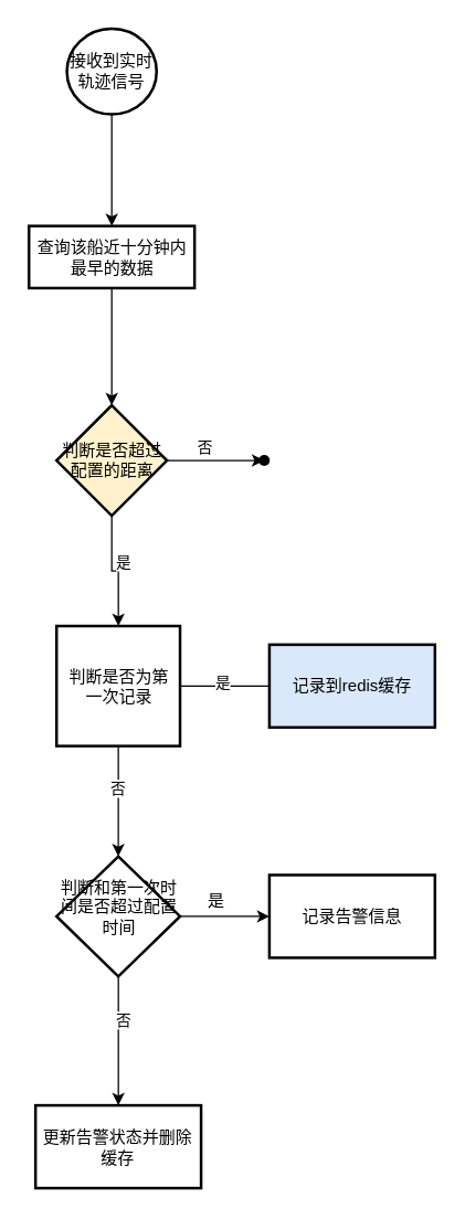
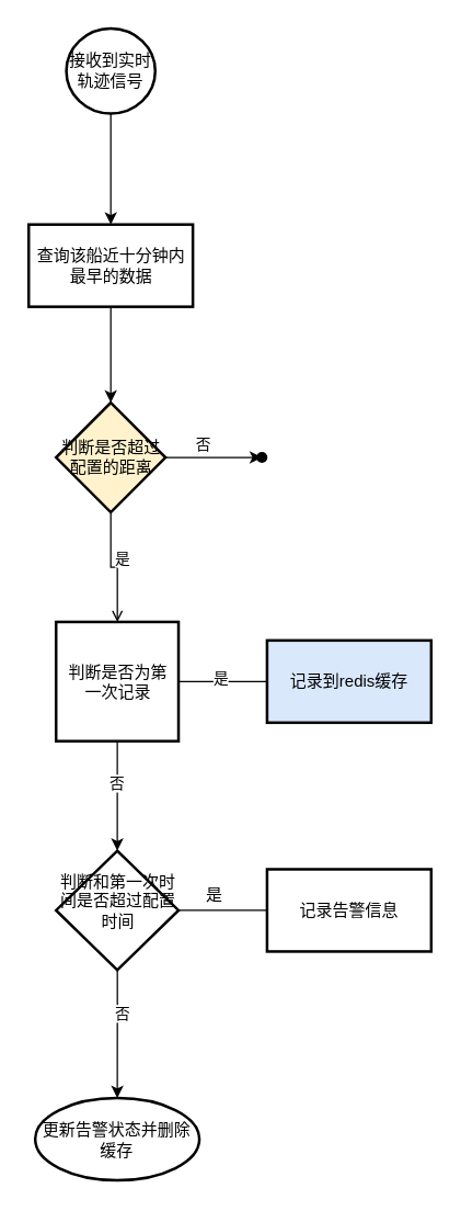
- <mxCell id="5" value="查询该船近十分钟内最早的数据" style="whiteSpace=wrap;html=1;strokeWidth=2;" vertex="1" parent="1"><mxGeometry x="20.5" y="163" width="120" height="45" as="geometry" /></mxCell>
+ <mxCell id="5" value="查询该船近十分钟内最早的数据" style="whiteSpace=wrap;html=1;strokeWidth=2;" vertex="1" parent="1"><mxGeometry x="20.5" y="163" width="120" height="60" as="geometry" /></mxCell>
- <mxCell id="8" value="" style="edgeStyle=orthogonalEdgeStyle;rounded=0;orthogonalLoop=1;jettySize=auto;html=1;" edge="1" parent="1" source="10" target="16"><mxGeometry relative="1" as="geometry" /></mxCell>
+ <mxCell id="8" value="" style="edgeStyle=orthogonalEdgeStyle;rounded=0;orthogonalLoop=1;jettySize=auto;html=1;endArrow=open;" edge="1" parent="1" source="10" target="16"><mxGeometry relative="1" as="geometry" /></mxCell>
- <mxCell id="18" value="" style="edgeStyle=orthogonalEdgeStyle;rounded=0;orthogonalLoop=1;jettySize=auto;html=1;" edge="1" parent="1" source="21" target="22"><mxGeometry relative="1" as="geometry" /></mxCell>
+ <mxCell id="18" value="" style="edgeStyle=orthogonalEdgeStyle;rounded=0;orthogonalLoop=1;jettySize=auto;html=1;endArrow=none;" edge="1" parent="1" source="21" target="22"><mxGeometry relative="1" as="geometry" /></mxCell>
- <mxCell id="24" value="更新告警状态并删除缓存" style="whiteSpace=wrap;html=1;strokeWidth=2;" vertex="1" parent="1"><mxGeometry x="25.25" y="800.5" width="120" height="60" as="geometry" /></mxCell>
+ <mxCell id="24" value="更新告警状态并删除缓存" style="ellipse;whiteSpace=wrap;html=1;strokeWidth=2;" vertex="1" parent="1"><mxGeometry x="25.25" y="800.5" width="120" height="60" as="geometry" /></mxCell>
